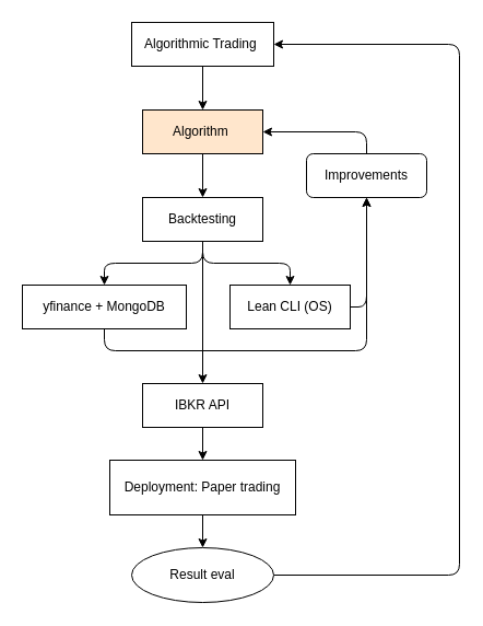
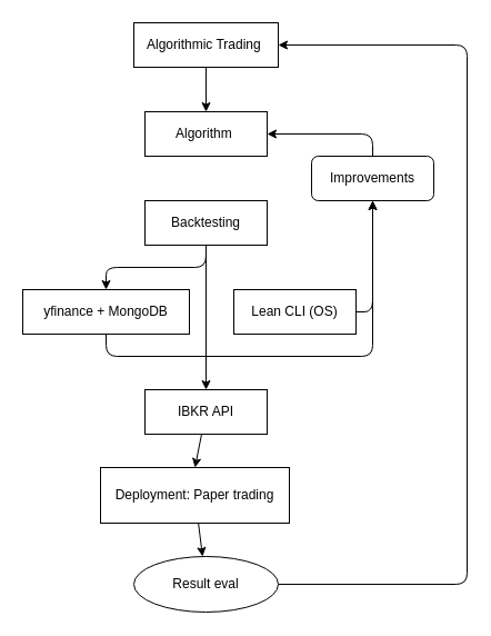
- <mxCell id="9" value="Algorithm&amp;nbsp;" style="rounded=0;whiteSpace=wrap;html=1;fillColor=#ffe6cc;" vertex="1" parent="1"><mxGeometry x="130" y="100" width="110" height="40" as="geometry" /></mxCell>
+ <mxCell id="9" value="Algorithm&amp;nbsp;" style="rounded=0;whiteSpace=wrap;html=1;" vertex="1" parent="1"><mxGeometry x="130" y="100" width="110" height="40" as="geometry" /></mxCell>
- <mxCell id="8" value="" style="edgeStyle=none;html=1;" edge="1" parent="1" source="9" target="13"><mxGeometry relative="1" as="geometry" /></mxCell>
- <mxCell id="11" style="edgeStyle=none;html=1;entryX=0.5;entryY=0;entryDx=0;entryDy=0;" edge="1" parent="1" source="13" target="19"><mxGeometry relative="1" as="geometry"><Array as="points"><mxPoint x="185" y="240" /><mxPoint x="265" y="240" /></Array></mxGeometry></mxCell>
- <mxCell id="3" value="Deployment: Paper trading" style="rounded=0;whiteSpace=wrap;html=1;" vertex="1" parent="1"><mxGeometry x="100" y="420" width="170" height="50" as="geometry" /></mxCell>
+ <mxCell id="3" value="Deployment: Paper trading" style="rounded=0;whiteSpace=wrap;html=1;" vertex="1" parent="1"><mxGeometry x="90" y="420" width="170" height="50" as="geometry" /></mxCell>
